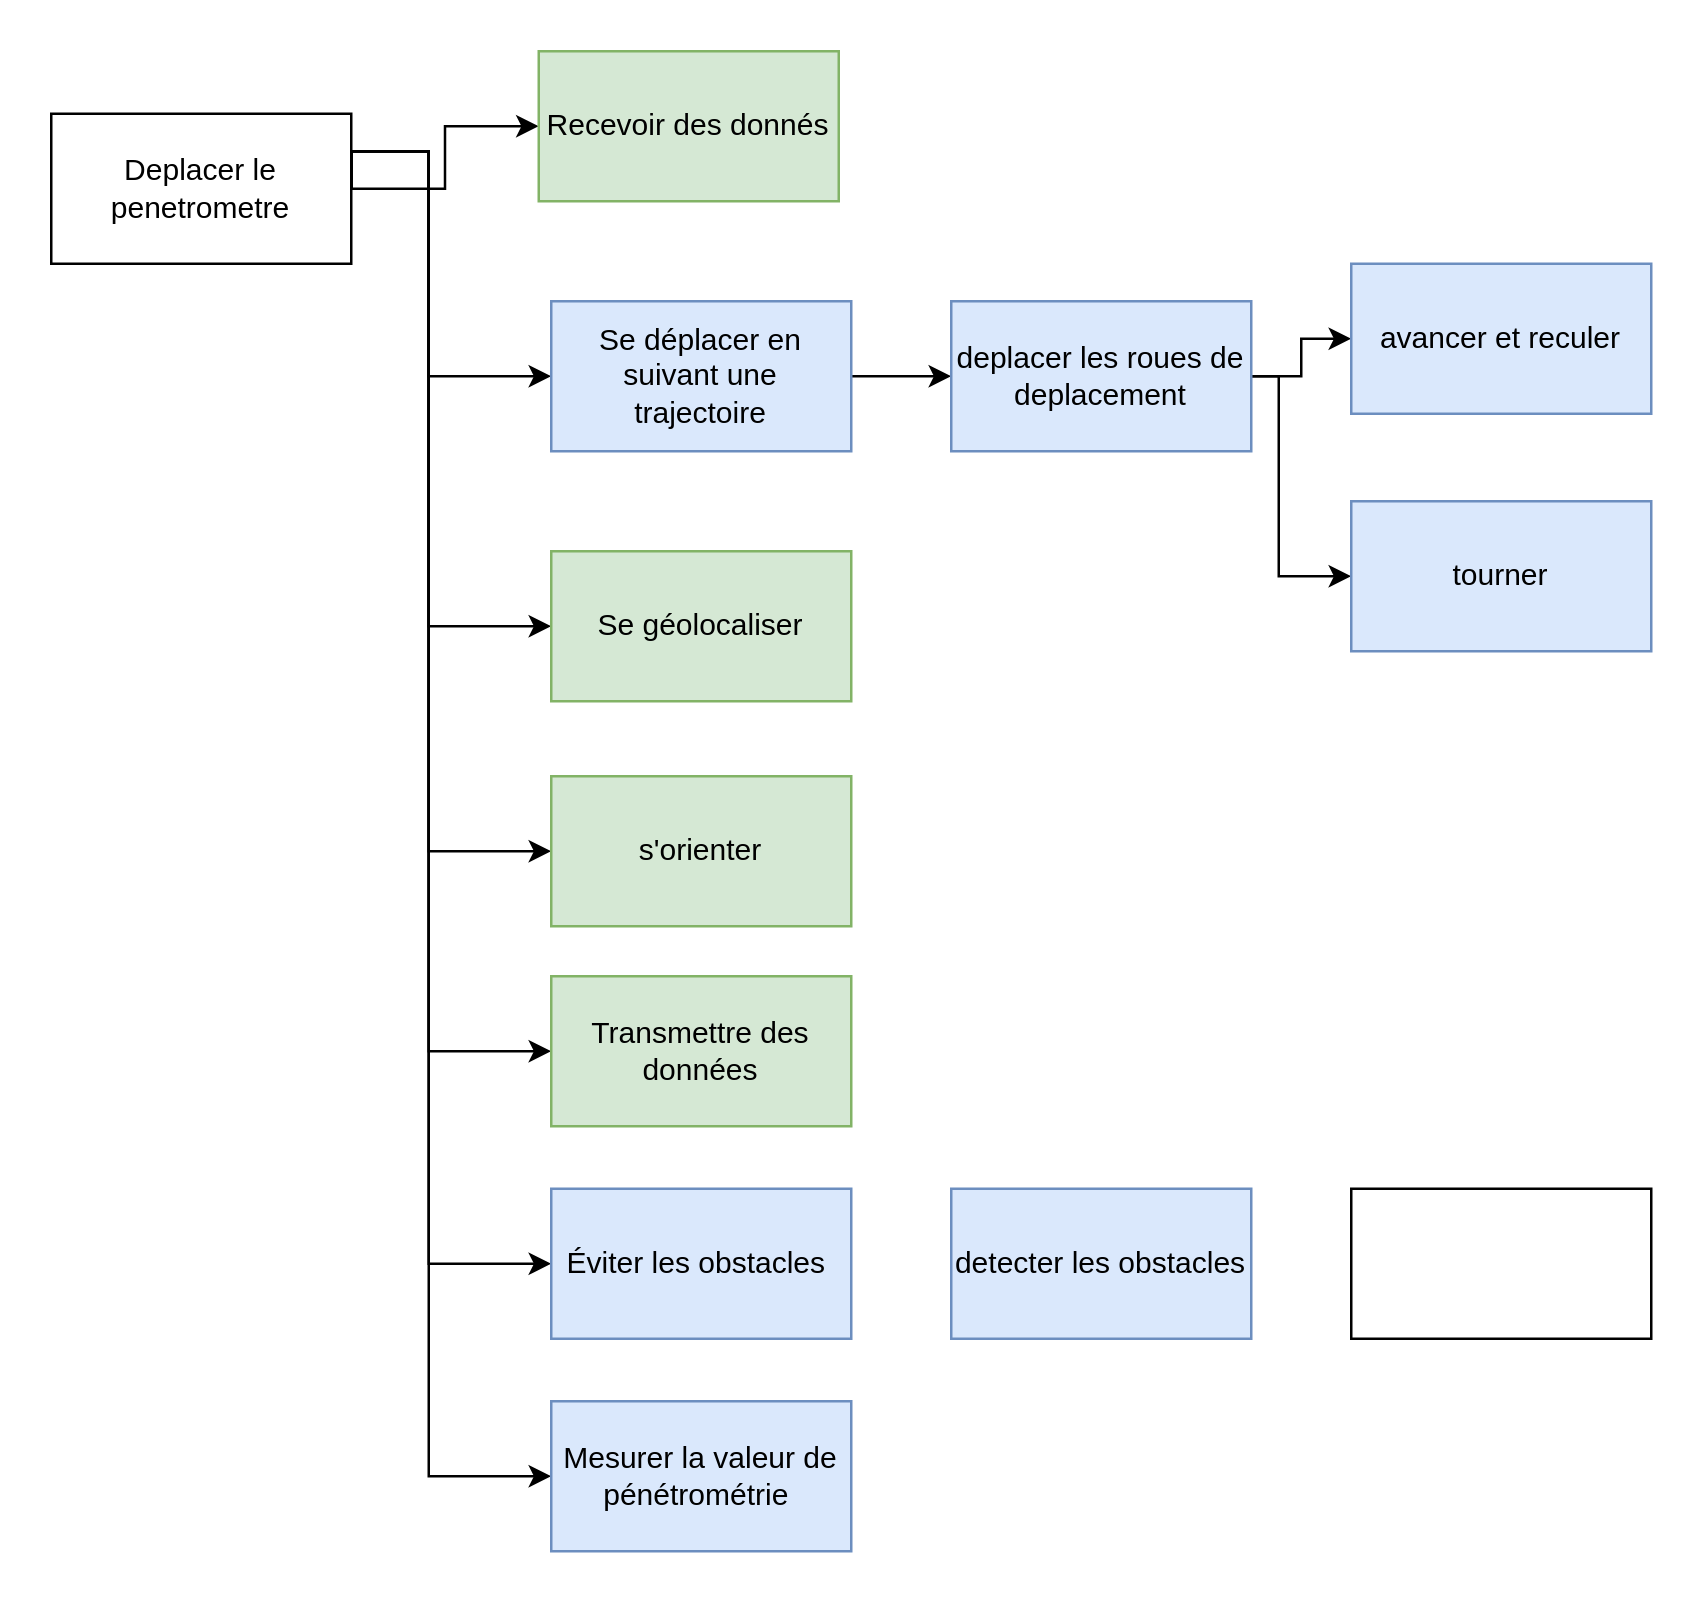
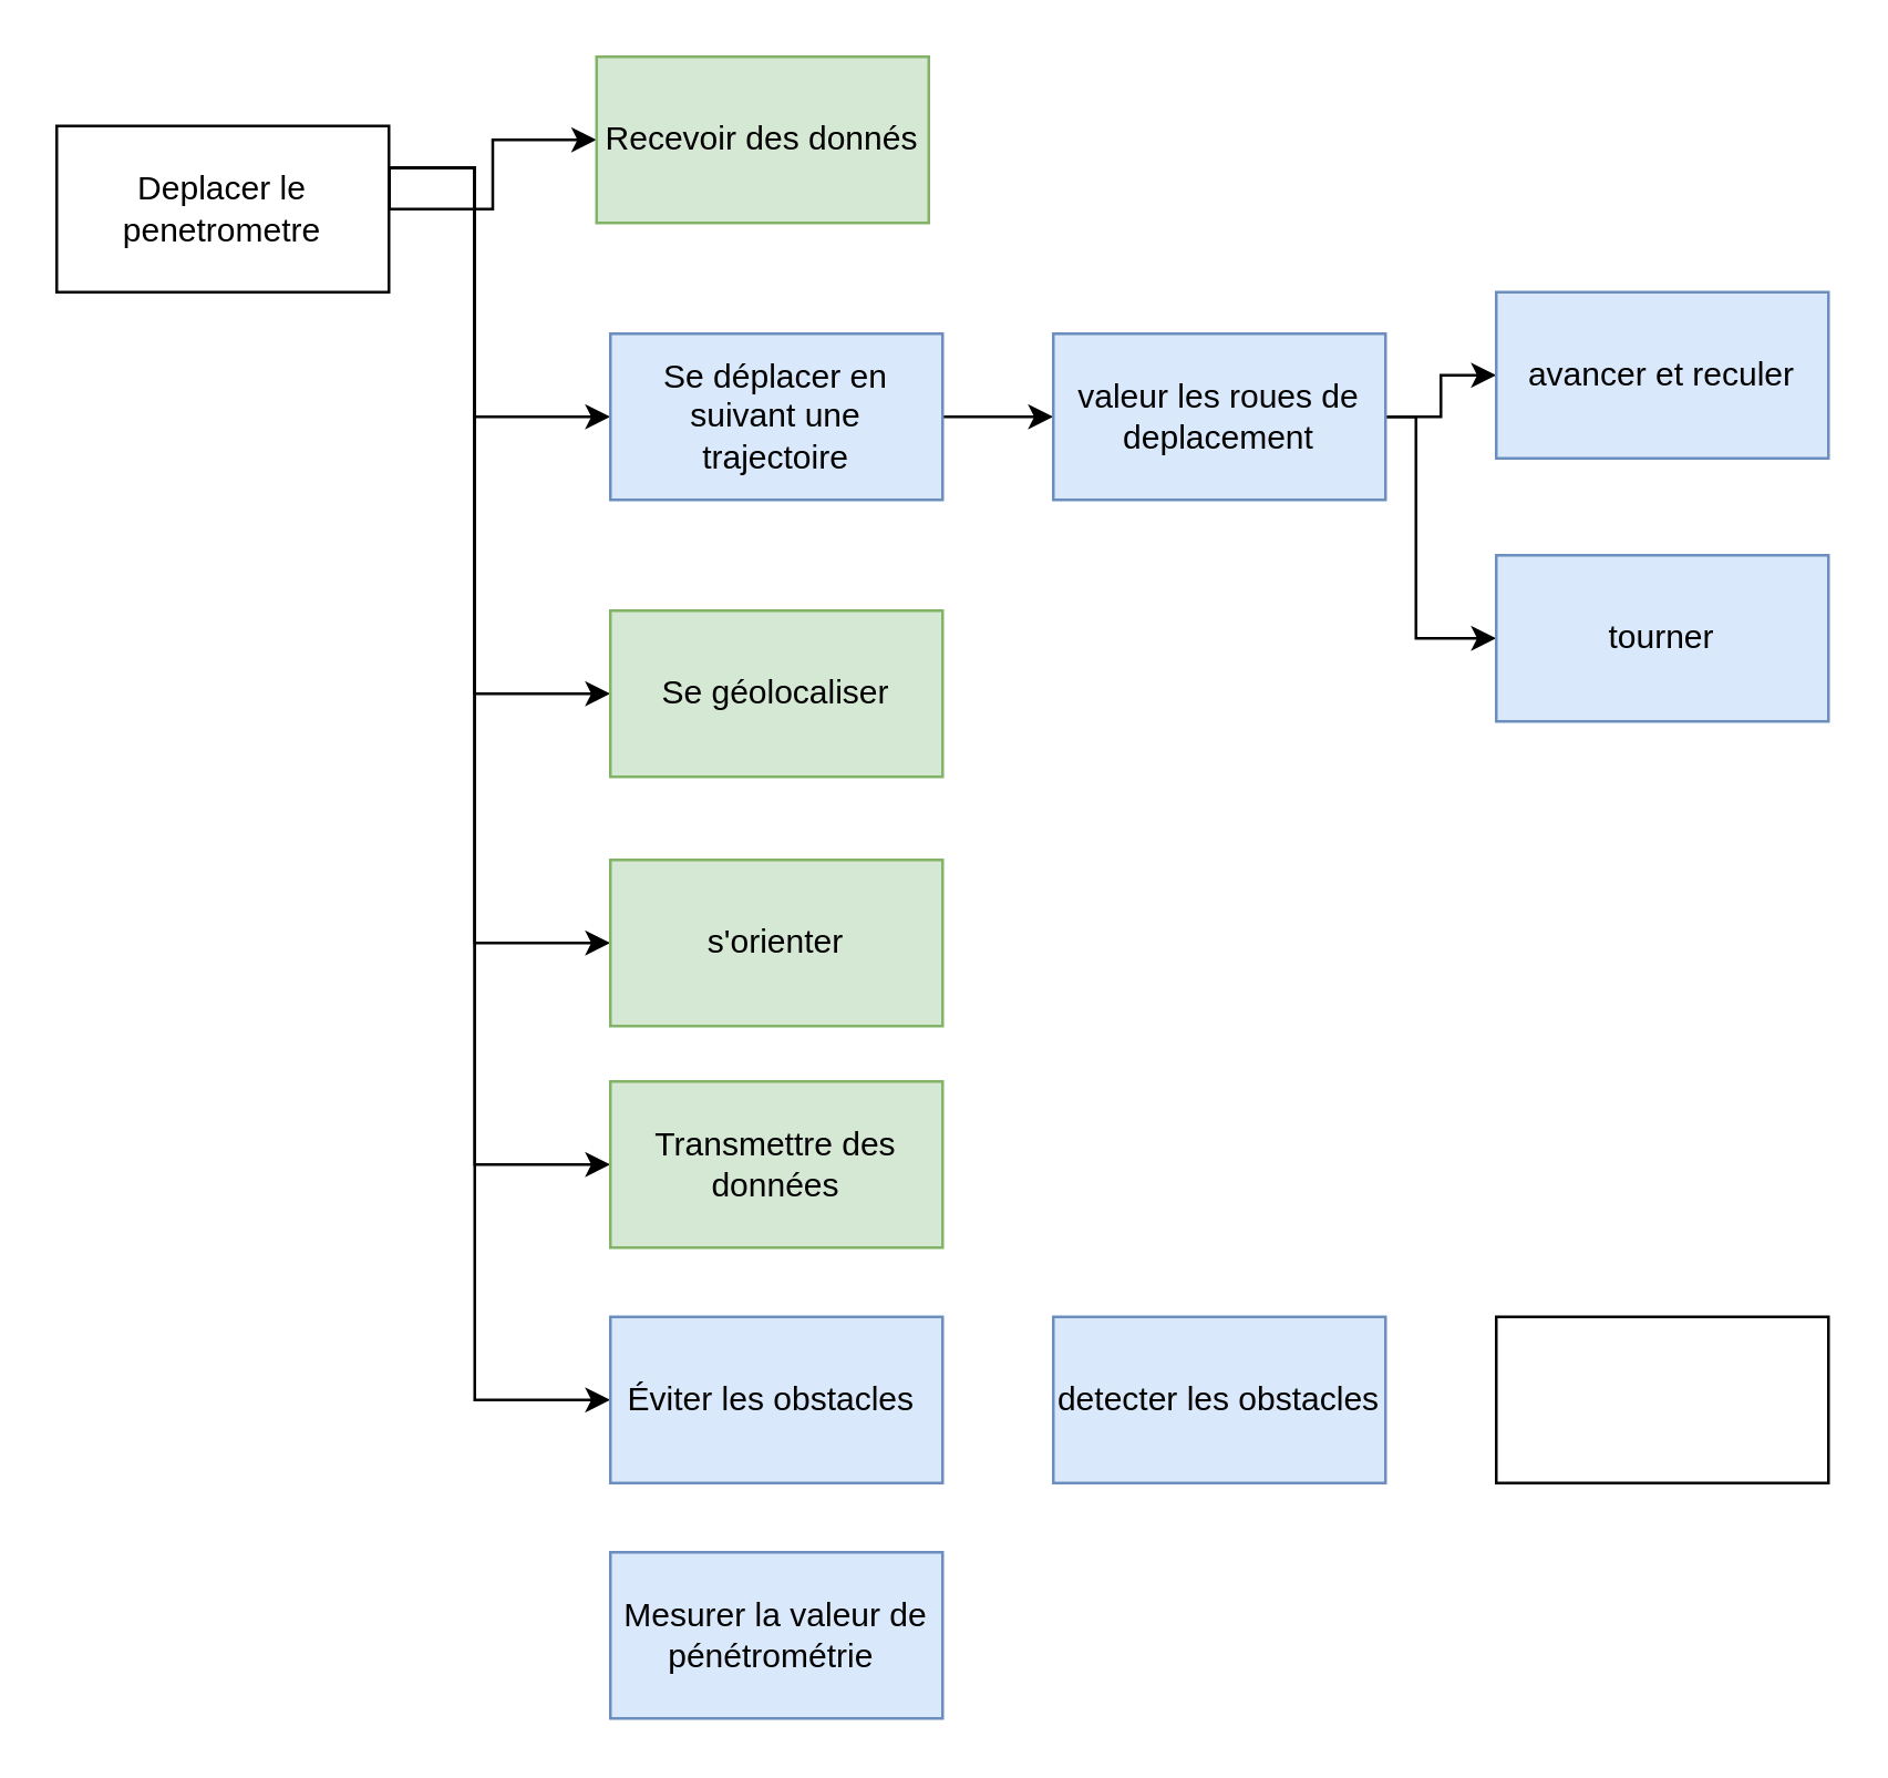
- <mxCell id="20" value="deplacer les roues de deplacement" style="rounded=0;whiteSpace=wrap;html=1;fillColor=#dae8fc;strokeColor=#6c8ebf;" vertex="1" parent="1"><mxGeometry x="380" y="120" width="120" height="60" as="geometry" /></mxCell>
+ <mxCell id="20" value="valeur les roues de deplacement" style="rounded=0;whiteSpace=wrap;html=1;fillColor=#dae8fc;strokeColor=#6c8ebf;" vertex="1" parent="1"><mxGeometry x="380" y="120" width="120" height="60" as="geometry" /></mxCell>
- <mxCell id="8" style="edgeStyle=orthogonalEdgeStyle;rounded=0;orthogonalLoop=1;jettySize=auto;html=1;exitX=1;exitY=0.5;exitDx=0;exitDy=0;entryX=0;entryY=0.5;entryDx=0;entryDy=0;" parent="1" source="9" target="17" edge="1"><mxGeometry relative="1" as="geometry"><mxPoint x="170" y="590" as="targetPoint" /><Array as="points"><mxPoint x="171" y="60" /><mxPoint x="171" y="590" /></Array></mxGeometry></mxCell>
